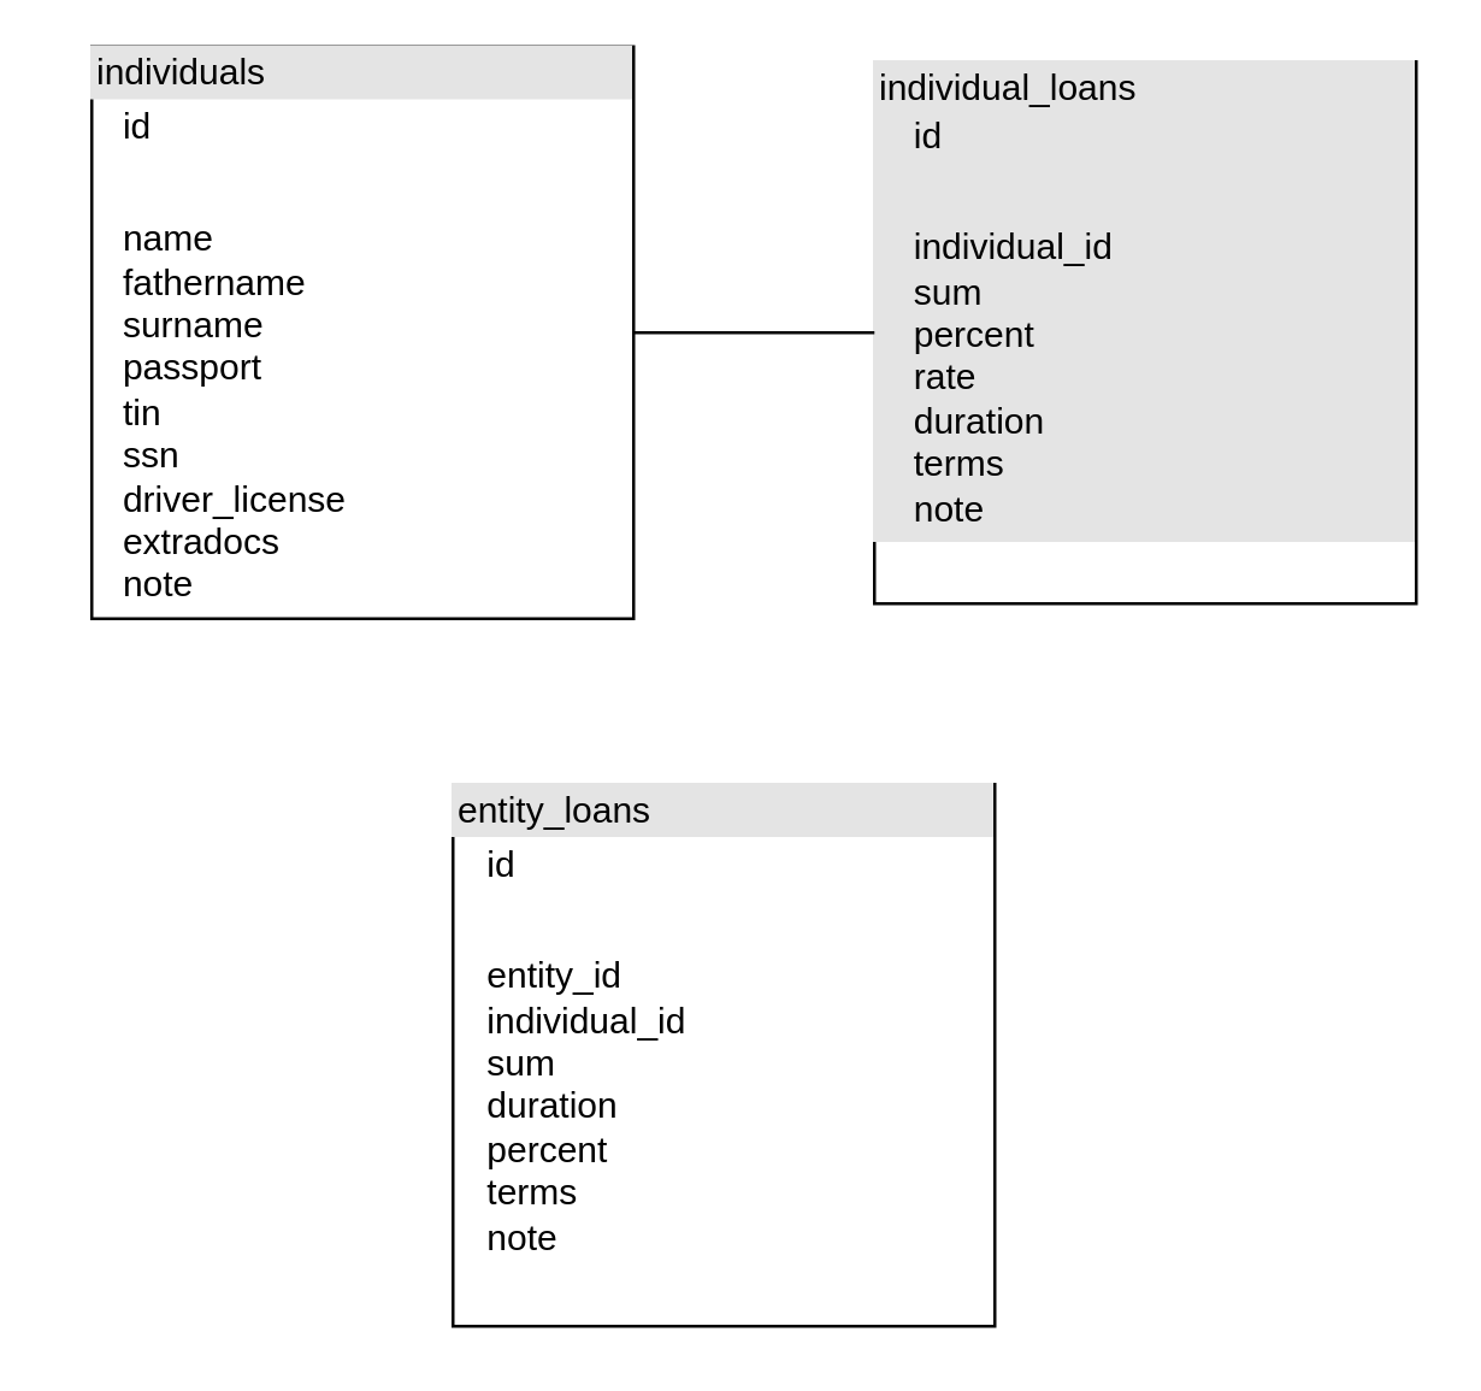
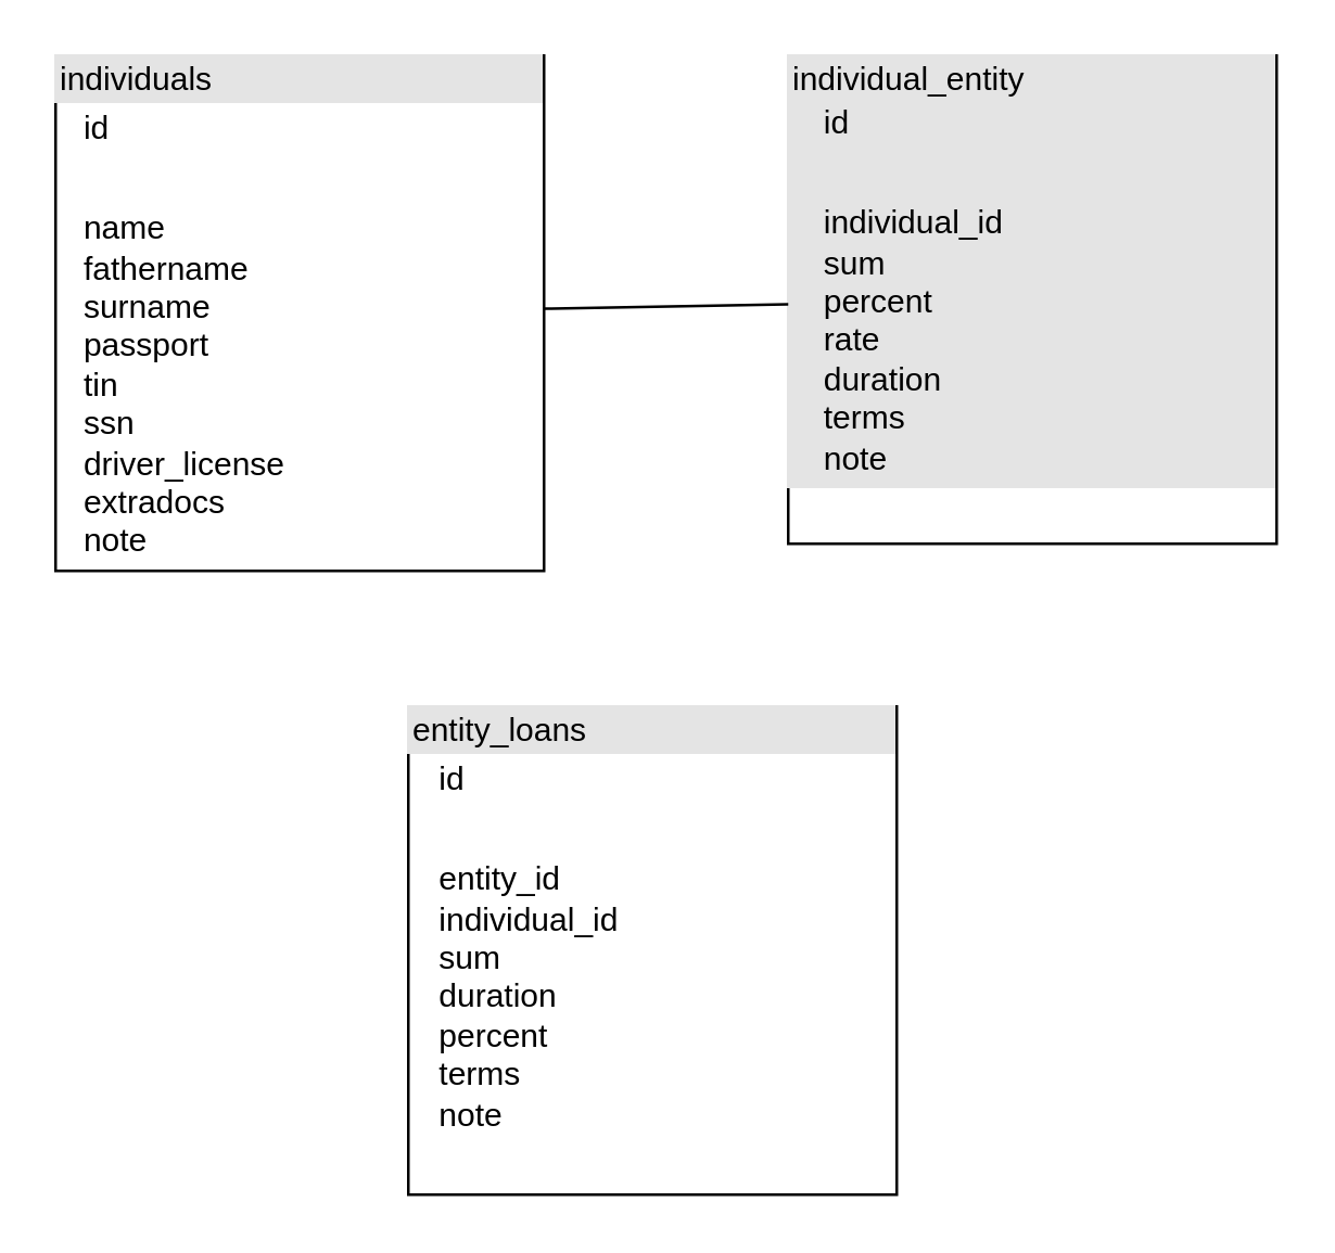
- <mxCell id="3" value="&lt;div style=&quot;box-sizing:border-box;width:100%;background:#e4e4e4;padding:2px;&quot;&gt;individual_loans&lt;br&gt;&lt;table style=&quot;background-color: initial; font-size: 1em; width: 100%;&quot; cellpadding=&quot;2&quot; cellspacing=&quot;0&quot;&gt;&lt;tbody&gt;&lt;tr&gt;&lt;td&gt;&lt;br&gt;&lt;/td&gt;&lt;td&gt;id&lt;/td&gt;&lt;/tr&gt;&lt;tr&gt;&lt;td&gt;&lt;br&gt;&lt;/td&gt;&lt;td&gt;&lt;br&gt;&lt;/td&gt;&lt;/tr&gt;&lt;tr&gt;&lt;td&gt;&lt;/td&gt;&lt;td&gt;individual_id&lt;br&gt;sum&lt;br&gt;percent&lt;br&gt;rate&lt;br&gt;duration&lt;br&gt;terms&lt;br&gt;note&lt;/td&gt;&lt;/tr&gt;&lt;/tbody&gt;&lt;/table&gt;&lt;/div&gt;" style="verticalAlign=top;align=left;overflow=fill;html=1;whiteSpace=wrap;" vertex="1" parent="1"><mxGeometry x="290" y="20" width="180" height="180" as="geometry" /></mxCell>
+ <mxCell id="3" value="&lt;div style=&quot;box-sizing:border-box;width:100%;background:#e4e4e4;padding:2px;&quot;&gt;individual_entity&lt;br&gt;&lt;table style=&quot;background-color: initial; font-size: 1em; width: 100%;&quot; cellpadding=&quot;2&quot; cellspacing=&quot;0&quot;&gt;&lt;tbody&gt;&lt;tr&gt;&lt;td&gt;&lt;br&gt;&lt;/td&gt;&lt;td&gt;id&lt;/td&gt;&lt;/tr&gt;&lt;tr&gt;&lt;td&gt;&lt;br&gt;&lt;/td&gt;&lt;td&gt;&lt;br&gt;&lt;/td&gt;&lt;/tr&gt;&lt;tr&gt;&lt;td&gt;&lt;/td&gt;&lt;td&gt;individual_id&lt;br&gt;sum&lt;br&gt;percent&lt;br&gt;rate&lt;br&gt;duration&lt;br&gt;terms&lt;br&gt;note&lt;/td&gt;&lt;/tr&gt;&lt;/tbody&gt;&lt;/table&gt;&lt;/div&gt;" style="verticalAlign=top;align=left;overflow=fill;html=1;whiteSpace=wrap;" vertex="1" parent="1"><mxGeometry x="290" y="20" width="180" height="180" as="geometry" /></mxCell>
- <mxCell id="2" value="&lt;div style=&quot;box-sizing:border-box;width:100%;background:#e4e4e4;padding:2px;&quot;&gt;individuals&lt;/div&gt;&lt;table style=&quot;width:100%;font-size:1em;&quot; cellpadding=&quot;2&quot; cellspacing=&quot;0&quot;&gt;&lt;tbody&gt;&lt;tr&gt;&lt;td&gt;&lt;br&gt;&lt;/td&gt;&lt;td&gt;id&lt;/td&gt;&lt;/tr&gt;&lt;tr&gt;&lt;td&gt;&lt;br&gt;&lt;/td&gt;&lt;td&gt;&lt;br&gt;&lt;/td&gt;&lt;/tr&gt;&lt;tr&gt;&lt;td&gt;&lt;/td&gt;&lt;td&gt;name&lt;br&gt;fathername&lt;br&gt;surname&lt;br&gt;passport&lt;br&gt;tin&lt;br&gt;ssn&lt;br&gt;driver_license&lt;br&gt;extradocs&lt;br&gt;note&lt;br&gt;&lt;br&gt;&lt;br&gt;&lt;/td&gt;&lt;/tr&gt;&lt;/tbody&gt;&lt;/table&gt;" style="verticalAlign=top;align=left;overflow=fill;html=1;whiteSpace=wrap;" vertex="1" parent="1"><mxGeometry x="30" y="15" width="180" height="190" as="geometry" /></mxCell>
+ <mxCell id="2" value="&lt;div style=&quot;box-sizing:border-box;width:100%;background:#e4e4e4;padding:2px;&quot;&gt;individuals&lt;/div&gt;&lt;table style=&quot;width:100%;font-size:1em;&quot; cellpadding=&quot;2&quot; cellspacing=&quot;0&quot;&gt;&lt;tbody&gt;&lt;tr&gt;&lt;td&gt;&lt;br&gt;&lt;/td&gt;&lt;td&gt;id&lt;/td&gt;&lt;/tr&gt;&lt;tr&gt;&lt;td&gt;&lt;br&gt;&lt;/td&gt;&lt;td&gt;&lt;br&gt;&lt;/td&gt;&lt;/tr&gt;&lt;tr&gt;&lt;td&gt;&lt;/td&gt;&lt;td&gt;name&lt;br&gt;fathername&lt;br&gt;surname&lt;br&gt;passport&lt;br&gt;tin&lt;br&gt;ssn&lt;br&gt;driver_license&lt;br&gt;extradocs&lt;br&gt;note&lt;br&gt;&lt;br&gt;&lt;br&gt;&lt;/td&gt;&lt;/tr&gt;&lt;/tbody&gt;&lt;/table&gt;" style="verticalAlign=top;align=left;overflow=fill;html=1;whiteSpace=wrap;" vertex="1" parent="1"><mxGeometry x="20" y="20" width="180" height="190" as="geometry" /></mxCell>
